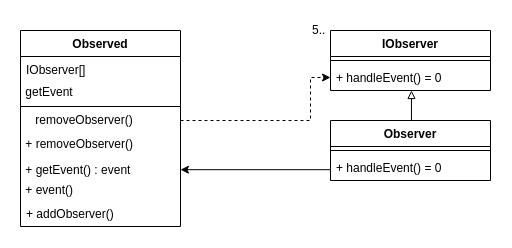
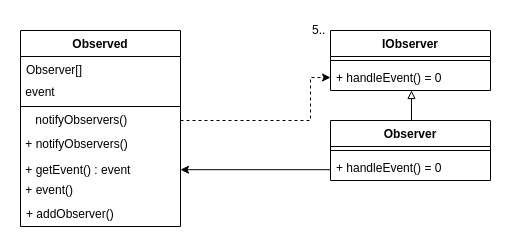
- <mxCell id="3" value="IObserver[]" style="text;strokeColor=none;fillColor=none;align=left;verticalAlign=top;spacingLeft=4;spacingRight=4;overflow=hidden;rotatable=0;points=[[0,0.5],[1,0.5]];portConstraint=eastwest;" vertex="1" parent="2"><mxGeometry y="26" width="160" height="26" as="geometry" /></mxCell>
+ <mxCell id="3" value="Observer[]" style="text;strokeColor=none;fillColor=none;align=left;verticalAlign=top;spacingLeft=4;spacingRight=4;overflow=hidden;rotatable=0;points=[[0,0.5],[1,0.5]];portConstraint=eastwest;" vertex="1" parent="2"><mxGeometry y="26" width="160" height="26" as="geometry" /></mxCell>
- <mxCell id="4" value="&amp;nbsp;getEvent" style="text;html=1;resizable=0;points=[];autosize=1;align=left;verticalAlign=top;spacingTop=-4;" vertex="1" parent="2"><mxGeometry y="52" width="160" height="20" as="geometry" /></mxCell>
+ <mxCell id="4" value="&amp;nbsp;event" style="text;html=1;resizable=0;points=[];autosize=1;align=left;verticalAlign=top;spacingTop=-4;" vertex="1" parent="2"><mxGeometry y="52" width="160" height="20" as="geometry" /></mxCell>
- <mxCell id="6" value="&amp;nbsp;&amp;nbsp;&amp;nbsp; removeObserver()" style="text;html=1;resizable=0;points=[];autosize=1;align=left;verticalAlign=top;spacingTop=-4;" vertex="1" parent="2"><mxGeometry y="80" width="160" height="20" as="geometry" /></mxCell>
+ <mxCell id="6" value="&amp;nbsp;&amp;nbsp;&amp;nbsp; notifyObservers()" style="text;html=1;resizable=0;points=[];autosize=1;align=left;verticalAlign=top;spacingTop=-4;" vertex="1" parent="2"><mxGeometry y="80" width="160" height="20" as="geometry" /></mxCell>
- <mxCell id="7" value="&amp;nbsp;+ removeObserver()" style="text;html=1;" vertex="1" parent="2"><mxGeometry y="100" width="160" height="30" as="geometry" /></mxCell>
+ <mxCell id="7" value="&amp;nbsp;+ notifyObservers()" style="text;html=1;" vertex="1" parent="2"><mxGeometry y="100" width="160" height="30" as="geometry" /></mxCell>
